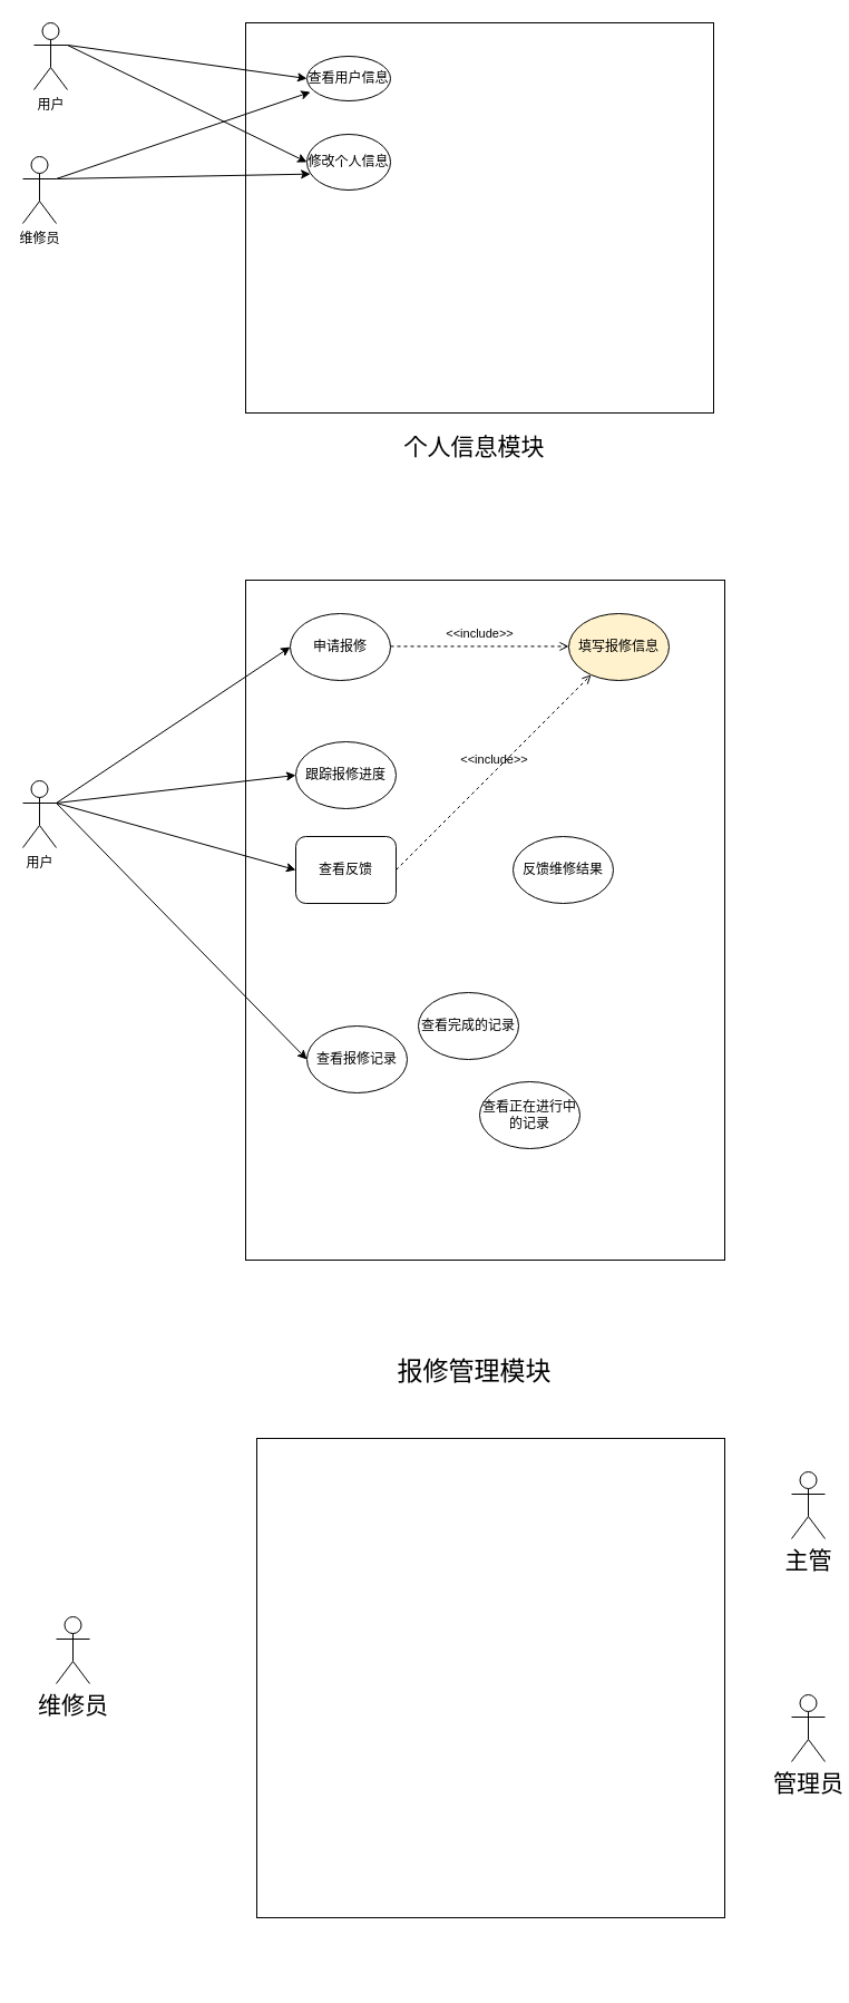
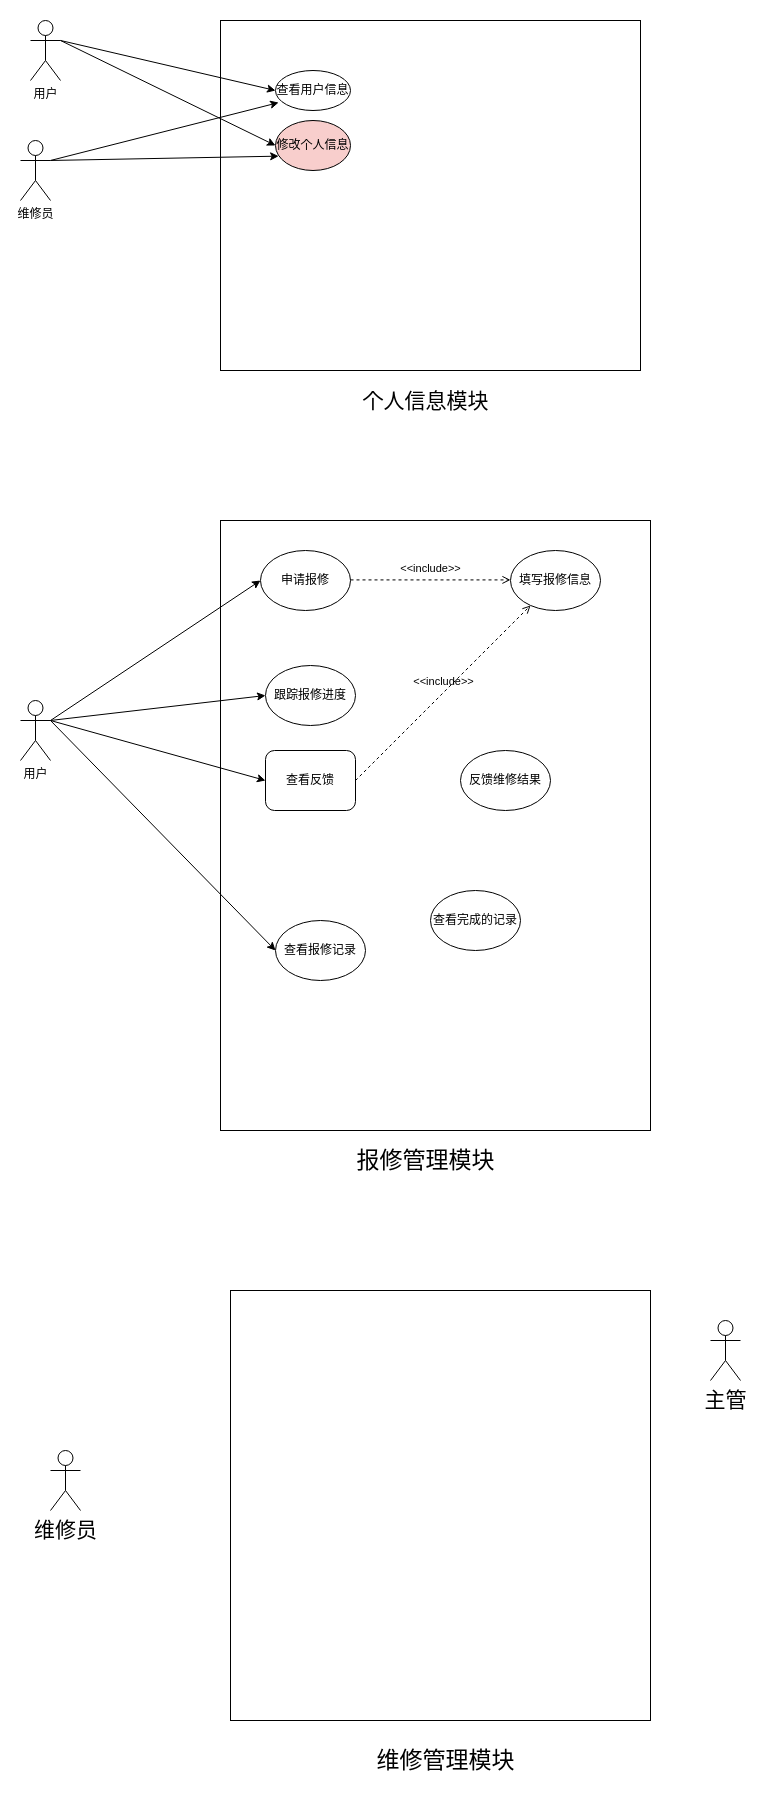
- <mxCell id="5" value="查看用户信息" style="ellipse;whiteSpace=wrap;html=1;" vertex="1" parent="1"><mxGeometry x="275" y="50" width="75" height="40" as="geometry" /></mxCell>
+ <mxCell id="5" value="查看用户信息" style="ellipse;whiteSpace=wrap;html=1;" vertex="1" parent="1"><mxGeometry x="275" y="70" width="75" height="40" as="geometry" /></mxCell>
- <mxCell id="7" value="修改个人信息" style="ellipse;whiteSpace=wrap;html=1;" vertex="1" parent="1"><mxGeometry x="275" y="120" width="75" height="50" as="geometry" /></mxCell>
+ <mxCell id="7" value="修改个人信息" style="ellipse;whiteSpace=wrap;html=1;fillColor=#f8cecc;" vertex="1" parent="1"><mxGeometry x="275" y="120" width="75" height="50" as="geometry" /></mxCell>
- <mxCell id="16" value="填写报修信息" style="ellipse;whiteSpace=wrap;html=1;fillColor=#fff2cc;" vertex="1" parent="1"><mxGeometry x="510" y="550" width="90" height="60" as="geometry" /></mxCell>
+ <mxCell id="16" value="填写报修信息" style="ellipse;whiteSpace=wrap;html=1;" vertex="1" parent="1"><mxGeometry x="510" y="550" width="90" height="60" as="geometry" /></mxCell>
- <mxCell id="24" value="查看完成的记录" style="ellipse;whiteSpace=wrap;html=1;" vertex="1" parent="1"><mxGeometry x="375" y="890" width="90" height="60" as="geometry" /></mxCell>
+ <mxCell id="24" value="查看完成的记录" style="ellipse;whiteSpace=wrap;html=1;" vertex="1" parent="1"><mxGeometry x="430" y="890" width="90" height="60" as="geometry" /></mxCell>
- <mxCell id="25" value="查看正在进行中的记录" style="ellipse;whiteSpace=wrap;html=1;" vertex="1" parent="1"><mxGeometry x="430" y="970" width="90" height="60" as="geometry" /></mxCell>
- <mxCell id="15" value="&lt;span style=&quot;font-size: 23px&quot;&gt;报修管理模块&lt;/span&gt;" style="text;html=1;align=center;verticalAlign=middle;resizable=0;points=[];autosize=1;strokeColor=none;" vertex="1" parent="1"><mxGeometry x="350" y="1220" width="150" height="20" as="geometry" /></mxCell>
+ <mxCell id="15" value="&lt;span style=&quot;font-size: 23px&quot;&gt;报修管理模块&lt;/span&gt;" style="text;html=1;align=center;verticalAlign=middle;resizable=0;points=[];autosize=1;strokeColor=none;" vertex="1" parent="1"><mxGeometry x="350" y="1150" width="150" height="20" as="geometry" /></mxCell>
- <mxCell id="32" value="管理员" style="shape=umlActor;verticalLabelPosition=bottom;verticalAlign=top;html=1;outlineConnect=0;fontSize=21;" vertex="1" parent="1"><mxGeometry x="710" y="1520" width="30" height="60" as="geometry" /></mxCell>
+ <mxCell id="27" value="&lt;font style=&quot;font-size: 23px&quot;&gt;维修管理模块&lt;/font&gt;" style="text;html=1;align=center;verticalAlign=middle;resizable=0;points=[];autosize=1;strokeColor=none;fontSize=21;" vertex="1" parent="1"><mxGeometry x="370" y="1745" width="150" height="30" as="geometry" /></mxCell>
